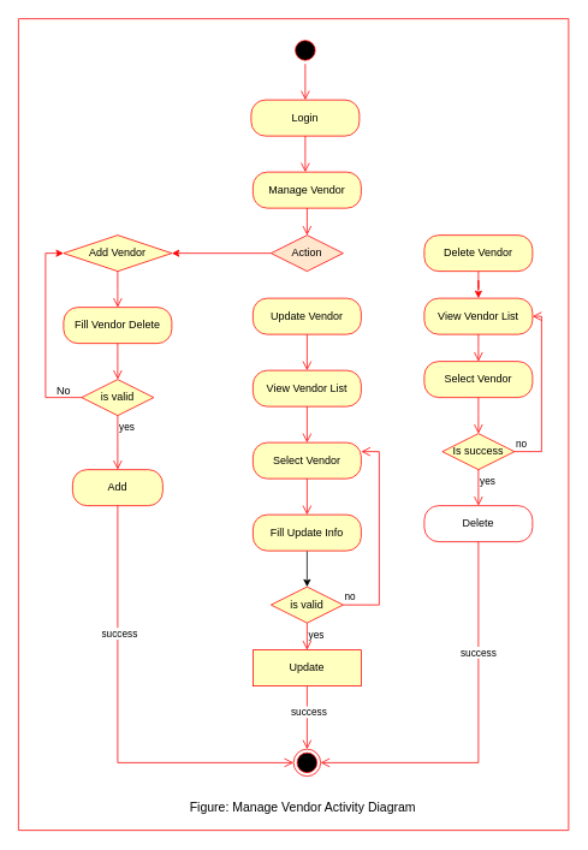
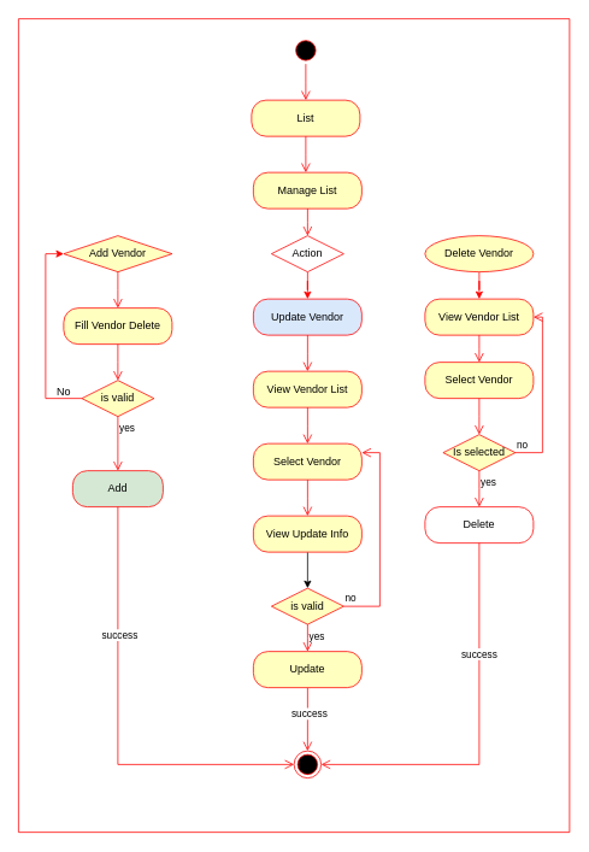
- <mxCell id="4" value="Login" style="rounded=1;whiteSpace=wrap;html=1;arcSize=40;fontColor=#000000;fillColor=#ffffc0;strokeColor=#FF0000;" parent="1" vertex="1"><mxGeometry x="278" y="110" width="120" height="40" as="geometry" /></mxCell>
+ <mxCell id="4" value="List" style="rounded=1;whiteSpace=wrap;html=1;arcSize=40;fontColor=#000000;fillColor=#ffffc0;strokeColor=#FF0000;" parent="1" vertex="1"><mxGeometry x="278" y="110" width="120" height="40" as="geometry" /></mxCell>
- <mxCell id="6" value="Manage Vendor" style="rounded=1;whiteSpace=wrap;html=1;arcSize=40;fontColor=#000000;fillColor=#ffffc0;strokeColor=#FF0000;" parent="1" vertex="1"><mxGeometry x="280" y="190" width="120" height="40" as="geometry" /></mxCell>
+ <mxCell id="6" value="Manage List" style="rounded=1;whiteSpace=wrap;html=1;arcSize=40;fontColor=#000000;fillColor=#ffffc0;strokeColor=#FF0000;" parent="1" vertex="1"><mxGeometry x="280" y="190" width="120" height="40" as="geometry" /></mxCell>
- <mxCell id="8" value="" style="edgeStyle=orthogonalEdgeStyle;rounded=0;orthogonalLoop=1;jettySize=auto;html=1;strokeColor=#FF0000;" parent="1" source="10" target="11" edge="1"><mxGeometry relative="1" as="geometry" /></mxCell>
- <mxCell id="10" value="Action" style="rhombus;whiteSpace=wrap;html=1;strokeColor=#FF0000;fillColor=#ffe6cc;" parent="1" vertex="1"><mxGeometry x="300" y="260" width="80" height="40" as="geometry" /></mxCell>
+ <mxCell id="10" value="Action" style="rhombus;whiteSpace=wrap;html=1;strokeColor=#FF0000;" parent="1" vertex="1"><mxGeometry x="300" y="260" width="80" height="40" as="geometry" /></mxCell>
- <mxCell id="29" value="Delete Vendor" style="rounded=1;whiteSpace=wrap;html=1;arcSize=40;fontColor=#000000;fillColor=#ffffc0;strokeColor=#FF0000;" parent="1" vertex="1"><mxGeometry x="470" y="260" width="120" height="40" as="geometry" /></mxCell>
+ <mxCell id="29" value="Delete Vendor" style="ellipse;whiteSpace=wrap;html=1;arcSize=40;fontColor=#000000;fillColor=#ffffc0;strokeColor=#FF0000;" parent="1" vertex="1"><mxGeometry x="470" y="260" width="120" height="40" as="geometry" /></mxCell>
+ <mxCell id="9" value="" style="edgeStyle=orthogonalEdgeStyle;rounded=0;orthogonalLoop=1;jettySize=auto;html=1;strokeColor=#FF0000;" parent="1" source="10" target="22" edge="1"><mxGeometry relative="1" as="geometry" /></mxCell>
- <mxCell id="22" value="Update Vendor" style="rounded=1;whiteSpace=wrap;html=1;arcSize=40;fontColor=#000000;fillColor=#ffffc0;strokeColor=#FF0000;" parent="1" vertex="1"><mxGeometry x="280" y="330" width="120" height="40" as="geometry" /></mxCell>
+ <mxCell id="22" value="Update Vendor" style="rounded=1;whiteSpace=wrap;html=1;arcSize=40;fontColor=#000000;fillColor=#dae8fc;strokeColor=#FF0000;" parent="1" vertex="1"><mxGeometry x="280" y="330" width="120" height="40" as="geometry" /></mxCell>
- <mxCell id="39" value="Is success" style="rhombus;whiteSpace=wrap;html=1;fontColor=#000000;fillColor=#ffffc0;strokeColor=#FF0000;" parent="1" vertex="1"><mxGeometry x="490" y="480" width="80" height="40" as="geometry" /></mxCell>
+ <mxCell id="39" value="Is selected" style="rhombus;whiteSpace=wrap;html=1;fontColor=#000000;fillColor=#ffffc0;strokeColor=#FF0000;" parent="1" vertex="1"><mxGeometry x="490" y="480" width="80" height="40" as="geometry" /></mxCell>
- <mxCell id="18" value="Add" style="rounded=1;whiteSpace=wrap;html=1;arcSize=40;fontColor=#000000;fillColor=#ffffc0;strokeColor=#FF0000;" parent="1" vertex="1"><mxGeometry x="80" y="520" width="100" height="40" as="geometry" /></mxCell>
+ <mxCell id="18" value="Add" style="rounded=1;whiteSpace=wrap;html=1;arcSize=40;fontColor=#000000;fillColor=#d5e8d4;strokeColor=#FF0000;" parent="1" vertex="1"><mxGeometry x="80" y="520" width="100" height="40" as="geometry" /></mxCell>
- <mxCell id="45" value="Fill Update Info" style="rounded=1;whiteSpace=wrap;html=1;arcSize=40;fontColor=#000000;fillColor=#ffffc0;strokeColor=#FF0000;" parent="43" vertex="1"><mxGeometry x="260" y="550" width="120" height="40" as="geometry" /></mxCell>
+ <mxCell id="45" value="View Update Info" style="rounded=1;whiteSpace=wrap;html=1;arcSize=40;fontColor=#000000;fillColor=#ffffc0;strokeColor=#FF0000;" parent="43" vertex="1"><mxGeometry x="260" y="550" width="120" height="40" as="geometry" /></mxCell>
- <mxCell id="46" value="Update" style="whiteSpace=wrap;html=1;arcSize=40;fontColor=#000000;fillColor=#ffffc0;strokeColor=#FF0000;rounded=0;" parent="43" vertex="1"><mxGeometry x="260" y="700" width="120" height="40" as="geometry" /></mxCell>
+ <mxCell id="46" value="Update" style="rounded=1;whiteSpace=wrap;html=1;arcSize=40;fontColor=#000000;fillColor=#ffffc0;strokeColor=#FF0000;" parent="43" vertex="1"><mxGeometry x="260" y="700" width="120" height="40" as="geometry" /></mxCell>
- <mxCell id="49" value="&lt;font style=&quot;font-size: 14px;&quot;&gt;Figure: Manage Vendor Activity Diagram&lt;/font&gt;" style="text;html=1;align=center;verticalAlign=middle;resizable=0;points=[];autosize=1;strokeColor=none;fillColor=none;" vertex="1" parent="43"><mxGeometry x="180" y="860" width="270" height="30" as="geometry" /></mxCell>
